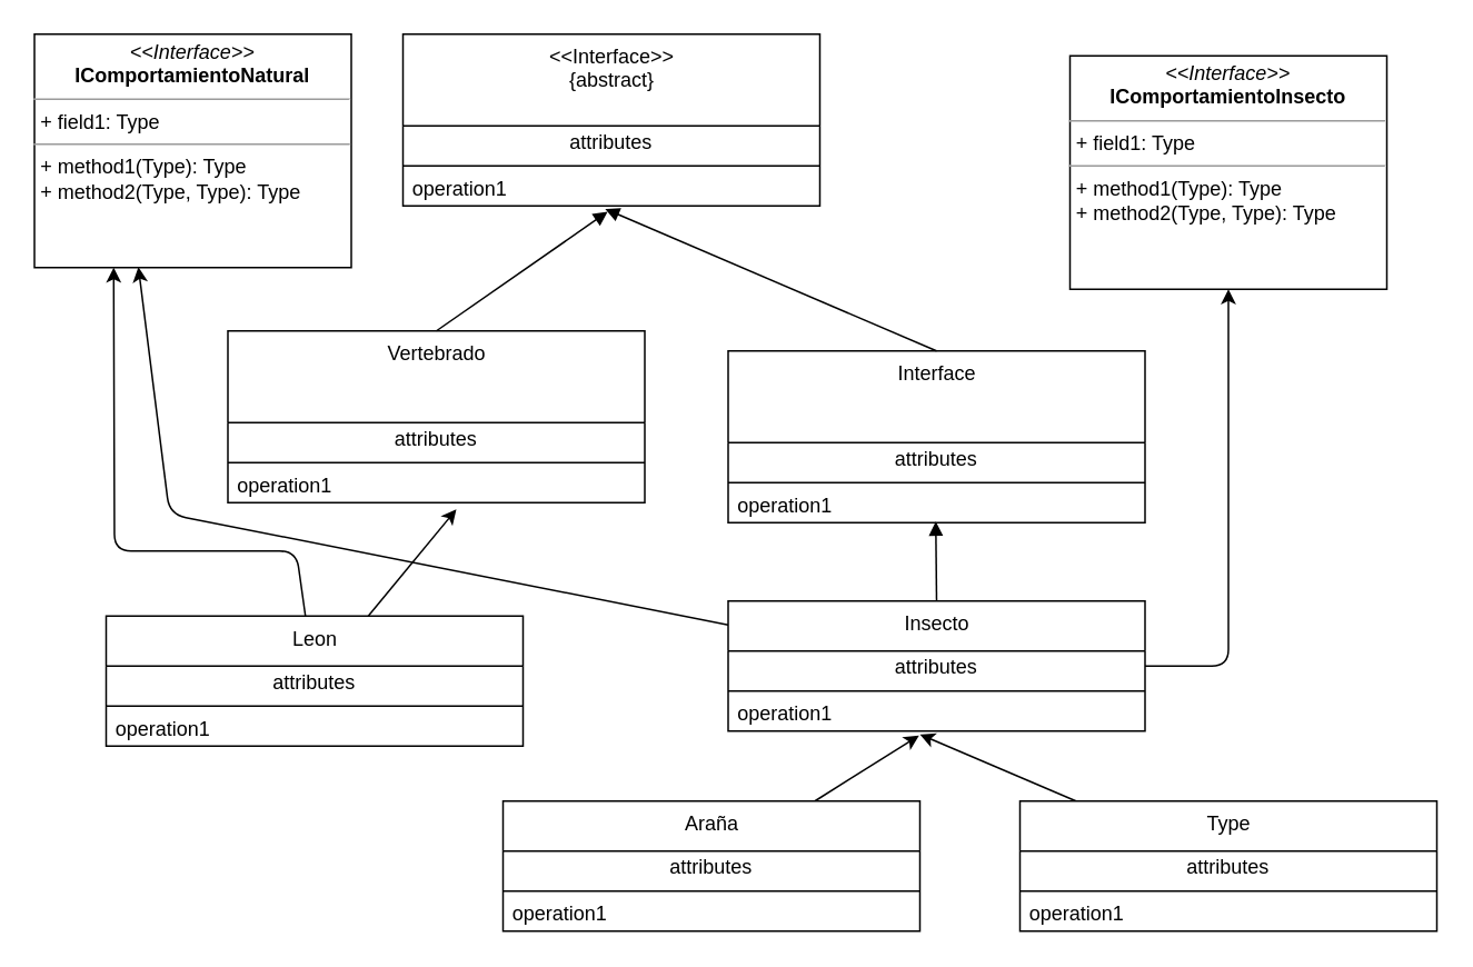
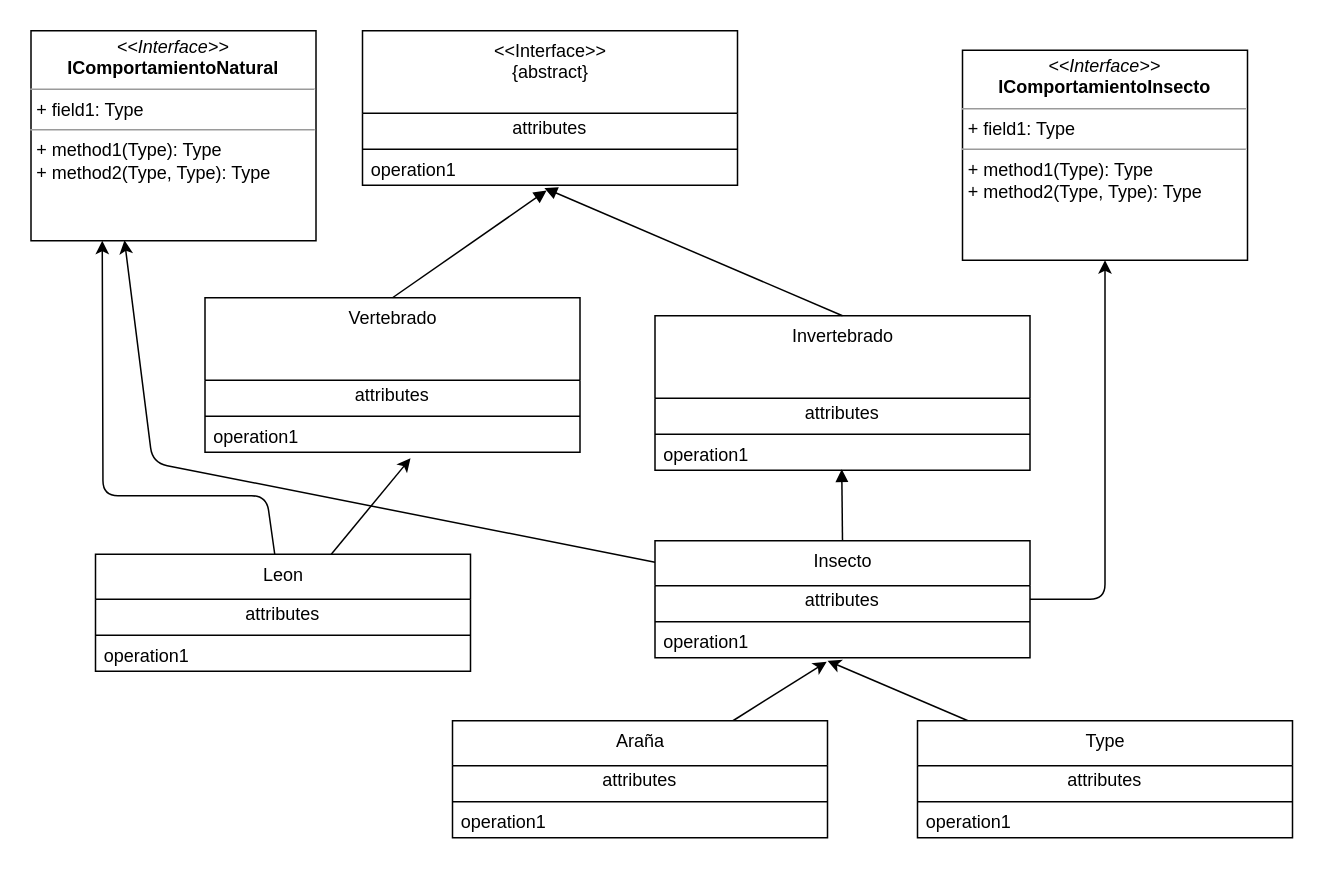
- <mxCell id="10" value="Interface" style="swimlane;fontStyle=0;align=center;verticalAlign=top;childLayout=stackLayout;horizontal=1;startSize=55;horizontalStack=0;resizeParent=1;resizeParentMax=0;resizeLast=0;collapsible=0;marginBottom=0;html=1;" parent="1" vertex="1"><mxGeometry x="436" y="210" width="250" height="103" as="geometry" /></mxCell>
+ <mxCell id="10" value="Invertebrado" style="swimlane;fontStyle=0;align=center;verticalAlign=top;childLayout=stackLayout;horizontal=1;startSize=55;horizontalStack=0;resizeParent=1;resizeParentMax=0;resizeLast=0;collapsible=0;marginBottom=0;html=1;" parent="1" vertex="1"><mxGeometry x="436" y="210" width="250" height="103" as="geometry" /></mxCell>
